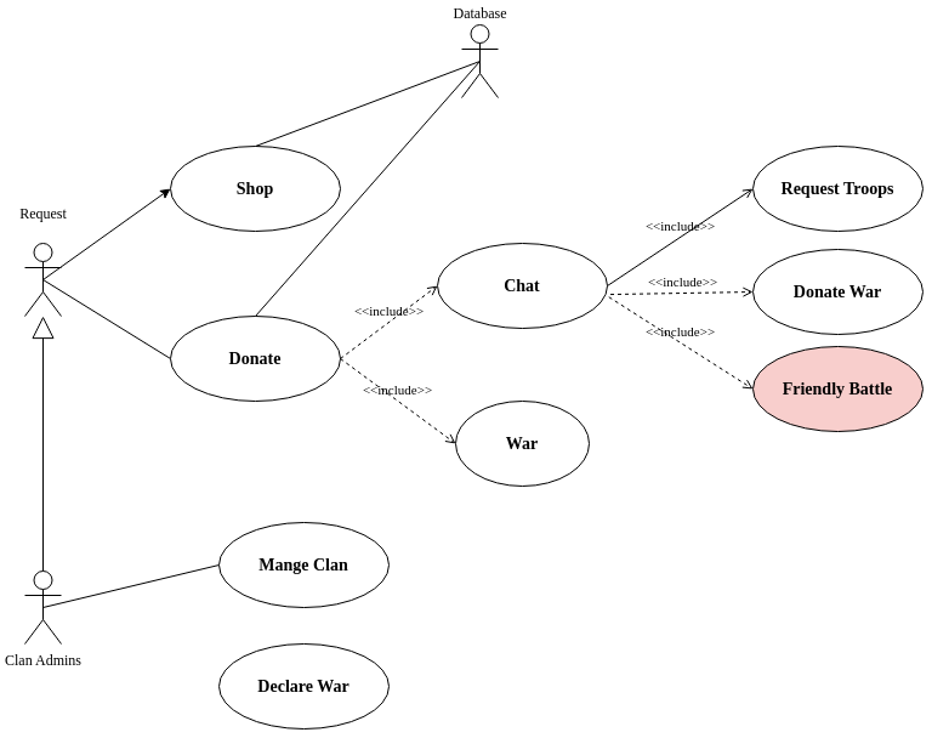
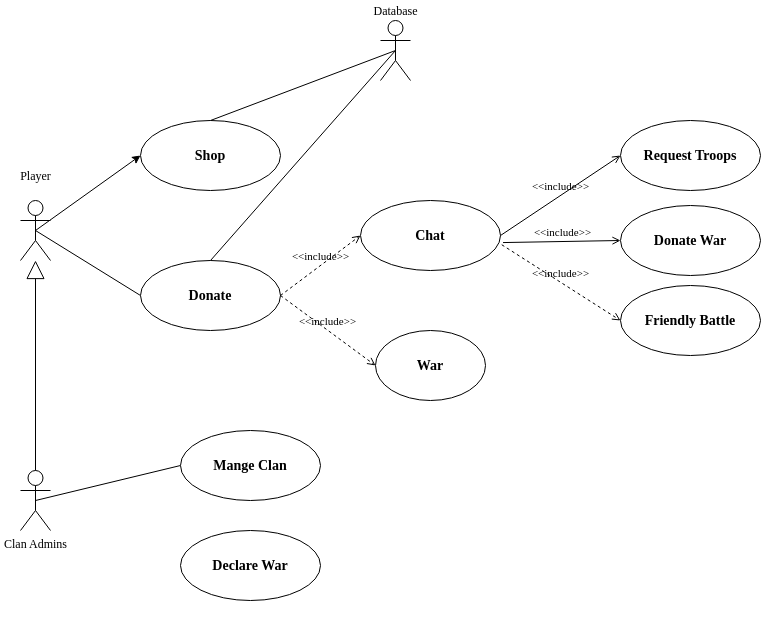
- <mxCell id="4" value="Request&lt;div&gt;&lt;br&gt;&lt;/div&gt;" style="shape=umlActor;verticalLabelPosition=top;verticalAlign=bottom;html=1;outlineConnect=0;fontFamily=Verdana;fontColor=#000000;align=center;labelPosition=center;" vertex="1" parent="1"><mxGeometry x="20" y="200" width="30" height="60" as="geometry" /></mxCell>
+ <mxCell id="4" value="Player&lt;div&gt;&lt;br&gt;&lt;/div&gt;" style="shape=umlActor;verticalLabelPosition=top;verticalAlign=bottom;html=1;outlineConnect=0;fontFamily=Verdana;fontColor=#000000;align=center;labelPosition=center;" vertex="1" parent="1"><mxGeometry x="20" y="200" width="30" height="60" as="geometry" /></mxCell>
- <mxCell id="15" value="&amp;lt;&amp;lt;include&amp;gt;&amp;gt;" style="html=1;verticalAlign=bottom;labelBackgroundColor=none;endArrow=open;endFill=0;dashed=1;rounded=0;exitX=1.018;exitY=0.601;exitDx=0;exitDy=0;fontFamily=Verdana;fontColor=#000000;exitPerimeter=0;entryX=0;entryY=0.5;entryDx=0;entryDy=0;" edge="1" parent="1" source="8" target="9"><mxGeometry width="160" relative="1" as="geometry"><mxPoint x="510" y="315" as="sourcePoint" /><mxPoint x="580" y="335" as="targetPoint" /></mxGeometry></mxCell>
+ <mxCell id="15" value="&amp;lt;&amp;lt;include&amp;gt;&amp;gt;" style="html=1;verticalAlign=bottom;labelBackgroundColor=none;endArrow=open;endFill=0;dashed=0;rounded=0;exitX=1.018;exitY=0.601;exitDx=0;exitDy=0;fontFamily=Verdana;fontColor=#000000;exitPerimeter=0;entryX=0;entryY=0.5;entryDx=0;entryDy=0;" edge="1" parent="1" source="8" target="9"><mxGeometry width="160" relative="1" as="geometry"><mxPoint x="510" y="315" as="sourcePoint" /><mxPoint x="580" y="335" as="targetPoint" /></mxGeometry></mxCell>
- <mxCell id="16" value="&lt;p style=&quot;margin: 0px 0px 0px 21px; text-indent: -21px; font-style: normal; font-variant: normal; font-stretch: normal; font-size: 14px; line-height: normal; font-size-adjust: none; font-kerning: auto; font-feature-settings: normal; font-optical-sizing: auto; font-variation-settings: normal;&quot;&gt;&lt;b&gt;Friendly Battle&lt;/b&gt;&lt;/p&gt;" style="ellipse;whiteSpace=wrap;html=1;fontFamily=Verdana;fontColor=#000000;fillColor=#f8cecc;" vertex="1" parent="1"><mxGeometry x="620" y="285" width="140" height="70" as="geometry" /></mxCell>
+ <mxCell id="16" value="&lt;p style=&quot;margin: 0px 0px 0px 21px; text-indent: -21px; font-style: normal; font-variant: normal; font-stretch: normal; font-size: 14px; line-height: normal; font-size-adjust: none; font-kerning: auto; font-feature-settings: normal; font-optical-sizing: auto; font-variation-settings: normal;&quot;&gt;&lt;b&gt;Friendly Battle&lt;/b&gt;&lt;/p&gt;" style="ellipse;whiteSpace=wrap;html=1;fontFamily=Verdana;fontColor=#000000;" vertex="1" parent="1"><mxGeometry x="620" y="285" width="140" height="70" as="geometry" /></mxCell>
